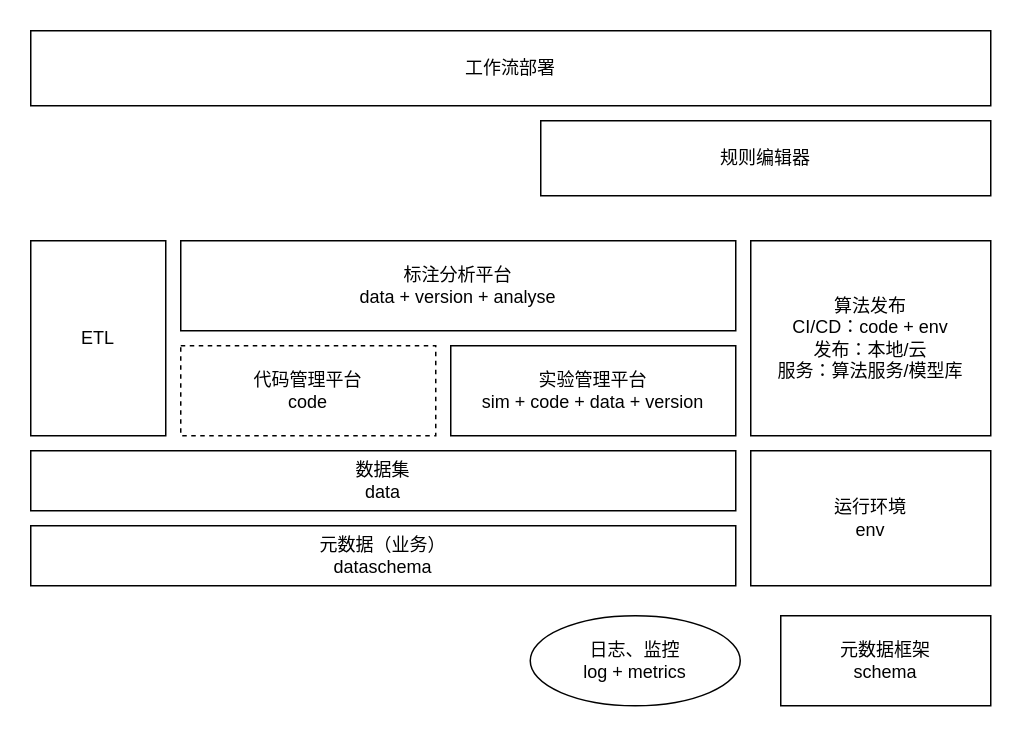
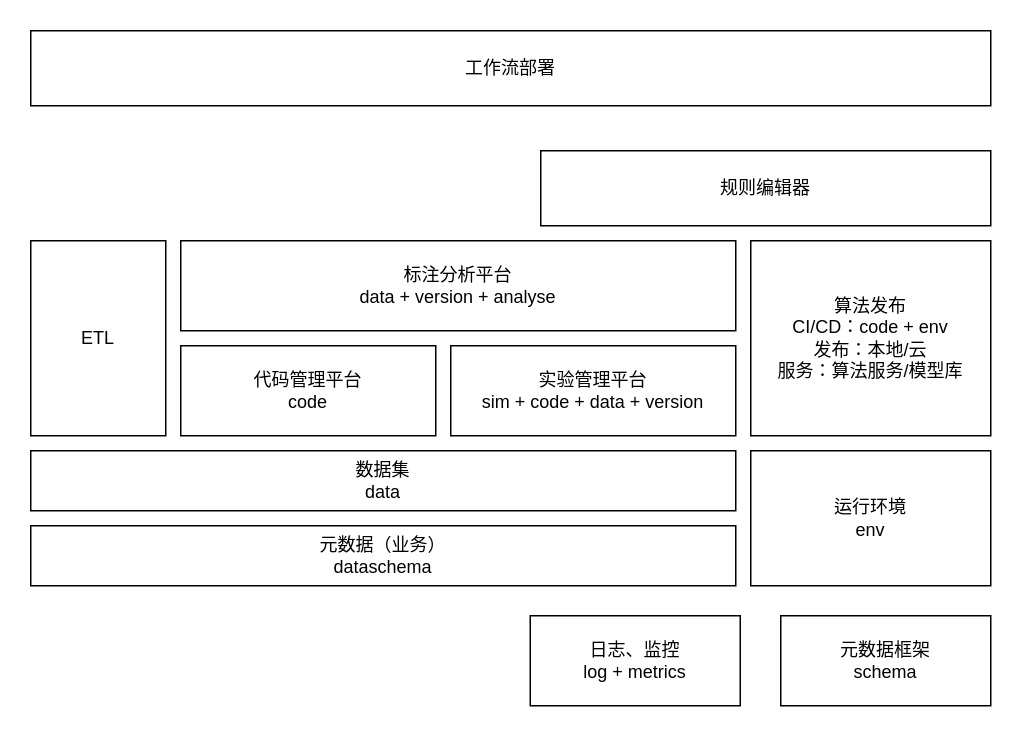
- <mxCell id="13" value="规则编辑器" style="rounded=0;whiteSpace=wrap;html=1;" parent="1" vertex="1"><mxGeometry x="360" y="80" width="300" height="50" as="geometry" /></mxCell>
+ <mxCell id="13" value="规则编辑器" style="rounded=0;whiteSpace=wrap;html=1;" parent="1" vertex="1"><mxGeometry x="360" y="100" width="300" height="50" as="geometry" /></mxCell>
- <mxCell id="5" value="代码管理平台&lt;br&gt;code" style="rounded=0;whiteSpace=wrap;html=1;dashed=1;" parent="1" vertex="1"><mxGeometry x="120" y="230" width="170" height="60" as="geometry" /></mxCell>
+ <mxCell id="5" value="代码管理平台&lt;br&gt;code" style="rounded=0;whiteSpace=wrap;html=1;" parent="1" vertex="1"><mxGeometry x="120" y="230" width="170" height="60" as="geometry" /></mxCell>
- <mxCell id="10" value="日志、监控&lt;br&gt;log +&amp;nbsp;metrics" style="ellipse;whiteSpace=wrap;html=1;" parent="1" vertex="1"><mxGeometry x="353" y="410" width="140" height="60" as="geometry" /></mxCell>
+ <mxCell id="10" value="日志、监控&lt;br&gt;log +&amp;nbsp;metrics" style="rounded=0;whiteSpace=wrap;html=1;" parent="1" vertex="1"><mxGeometry x="353" y="410" width="140" height="60" as="geometry" /></mxCell>
